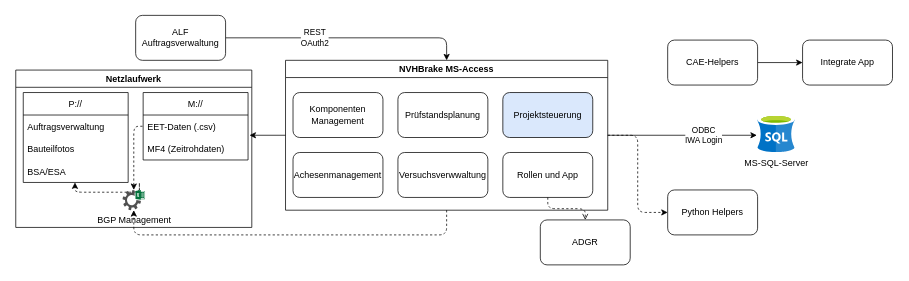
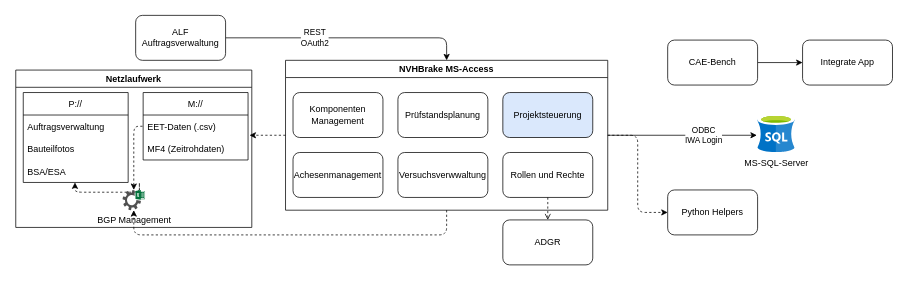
- <mxCell id="30" value="CAE-Helpers" style="rounded=1;whiteSpace=wrap;html=1;" vertex="1" parent="1"><mxGeometry x="890" y="53" width="120" height="60" as="geometry" /></mxCell>
+ <mxCell id="30" value="CAE-Bench" style="rounded=1;whiteSpace=wrap;html=1;" vertex="1" parent="1"><mxGeometry x="890" y="53" width="120" height="60" as="geometry" /></mxCell>
- <mxCell id="4" style="edgeStyle=orthogonalEdgeStyle;html=1;entryX=1.014;entryY=-0.1;entryDx=0;entryDy=0;entryPerimeter=0;" edge="1" parent="1" source="7" target="22"><mxGeometry relative="1" as="geometry" /></mxCell>
+ <mxCell id="4" style="edgeStyle=orthogonalEdgeStyle;html=1;entryX=1.014;entryY=-0.1;entryDx=0;entryDy=0;entryPerimeter=0;dashed=1;" edge="1" parent="1" source="7" target="22"><mxGeometry relative="1" as="geometry" /></mxCell>
- <mxCell id="13" value="Rollen und App" style="rounded=1;whiteSpace=wrap;html=1;" vertex="1" parent="7"><mxGeometry x="290" y="123" width="120" height="60" as="geometry" /></mxCell>
+ <mxCell id="13" value="Rollen und Rechte" style="rounded=1;whiteSpace=wrap;html=1;" vertex="1" parent="7"><mxGeometry x="290" y="123" width="120" height="60" as="geometry" /></mxCell>
- <mxCell id="33" value="ADGR" style="rounded=1;whiteSpace=wrap;html=1;" vertex="1" parent="1"><mxGeometry x="720" y="293" width="120" height="60" as="geometry" /></mxCell>
+ <mxCell id="33" value="ADGR" style="rounded=1;whiteSpace=wrap;html=1;" vertex="1" parent="1"><mxGeometry x="670" y="293" width="120" height="60" as="geometry" /></mxCell>
